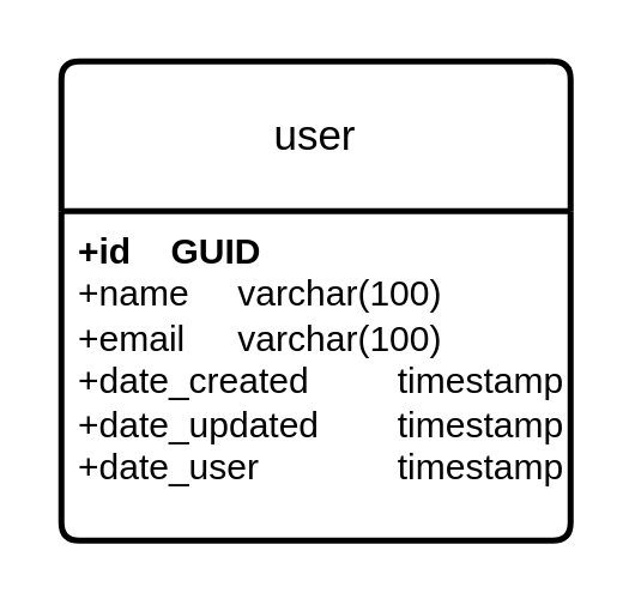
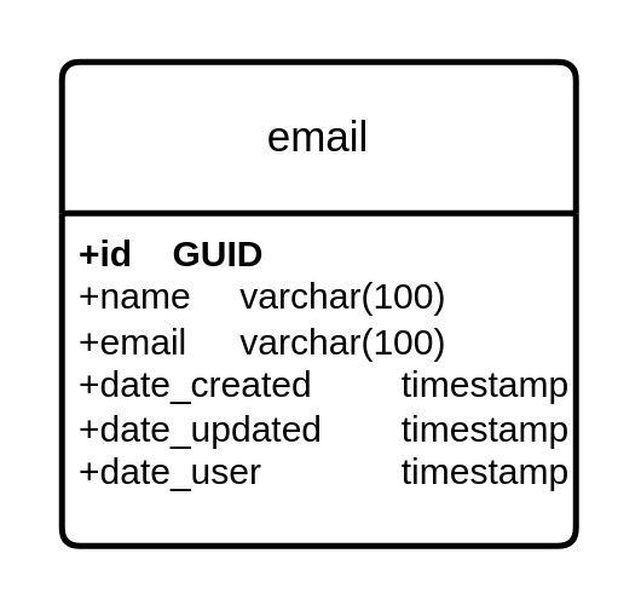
- <mxCell id="2" value="user" style="swimlane;childLayout=stackLayout;horizontal=1;startSize=50;horizontalStack=0;rounded=1;fontSize=14;fontStyle=0;strokeWidth=2;resizeParent=0;resizeLast=1;shadow=0;dashed=0;align=center;arcSize=4;whiteSpace=wrap;html=1;" parent="1" vertex="1"><mxGeometry x="20" y="20" width="170" height="160" as="geometry" /></mxCell>
+ <mxCell id="2" value="email" style="swimlane;childLayout=stackLayout;horizontal=1;startSize=50;horizontalStack=0;rounded=1;fontSize=14;fontStyle=0;strokeWidth=2;resizeParent=0;resizeLast=1;shadow=0;dashed=0;align=center;arcSize=4;whiteSpace=wrap;html=1;" parent="1" vertex="1"><mxGeometry x="20" y="20" width="170" height="160" as="geometry" /></mxCell>
